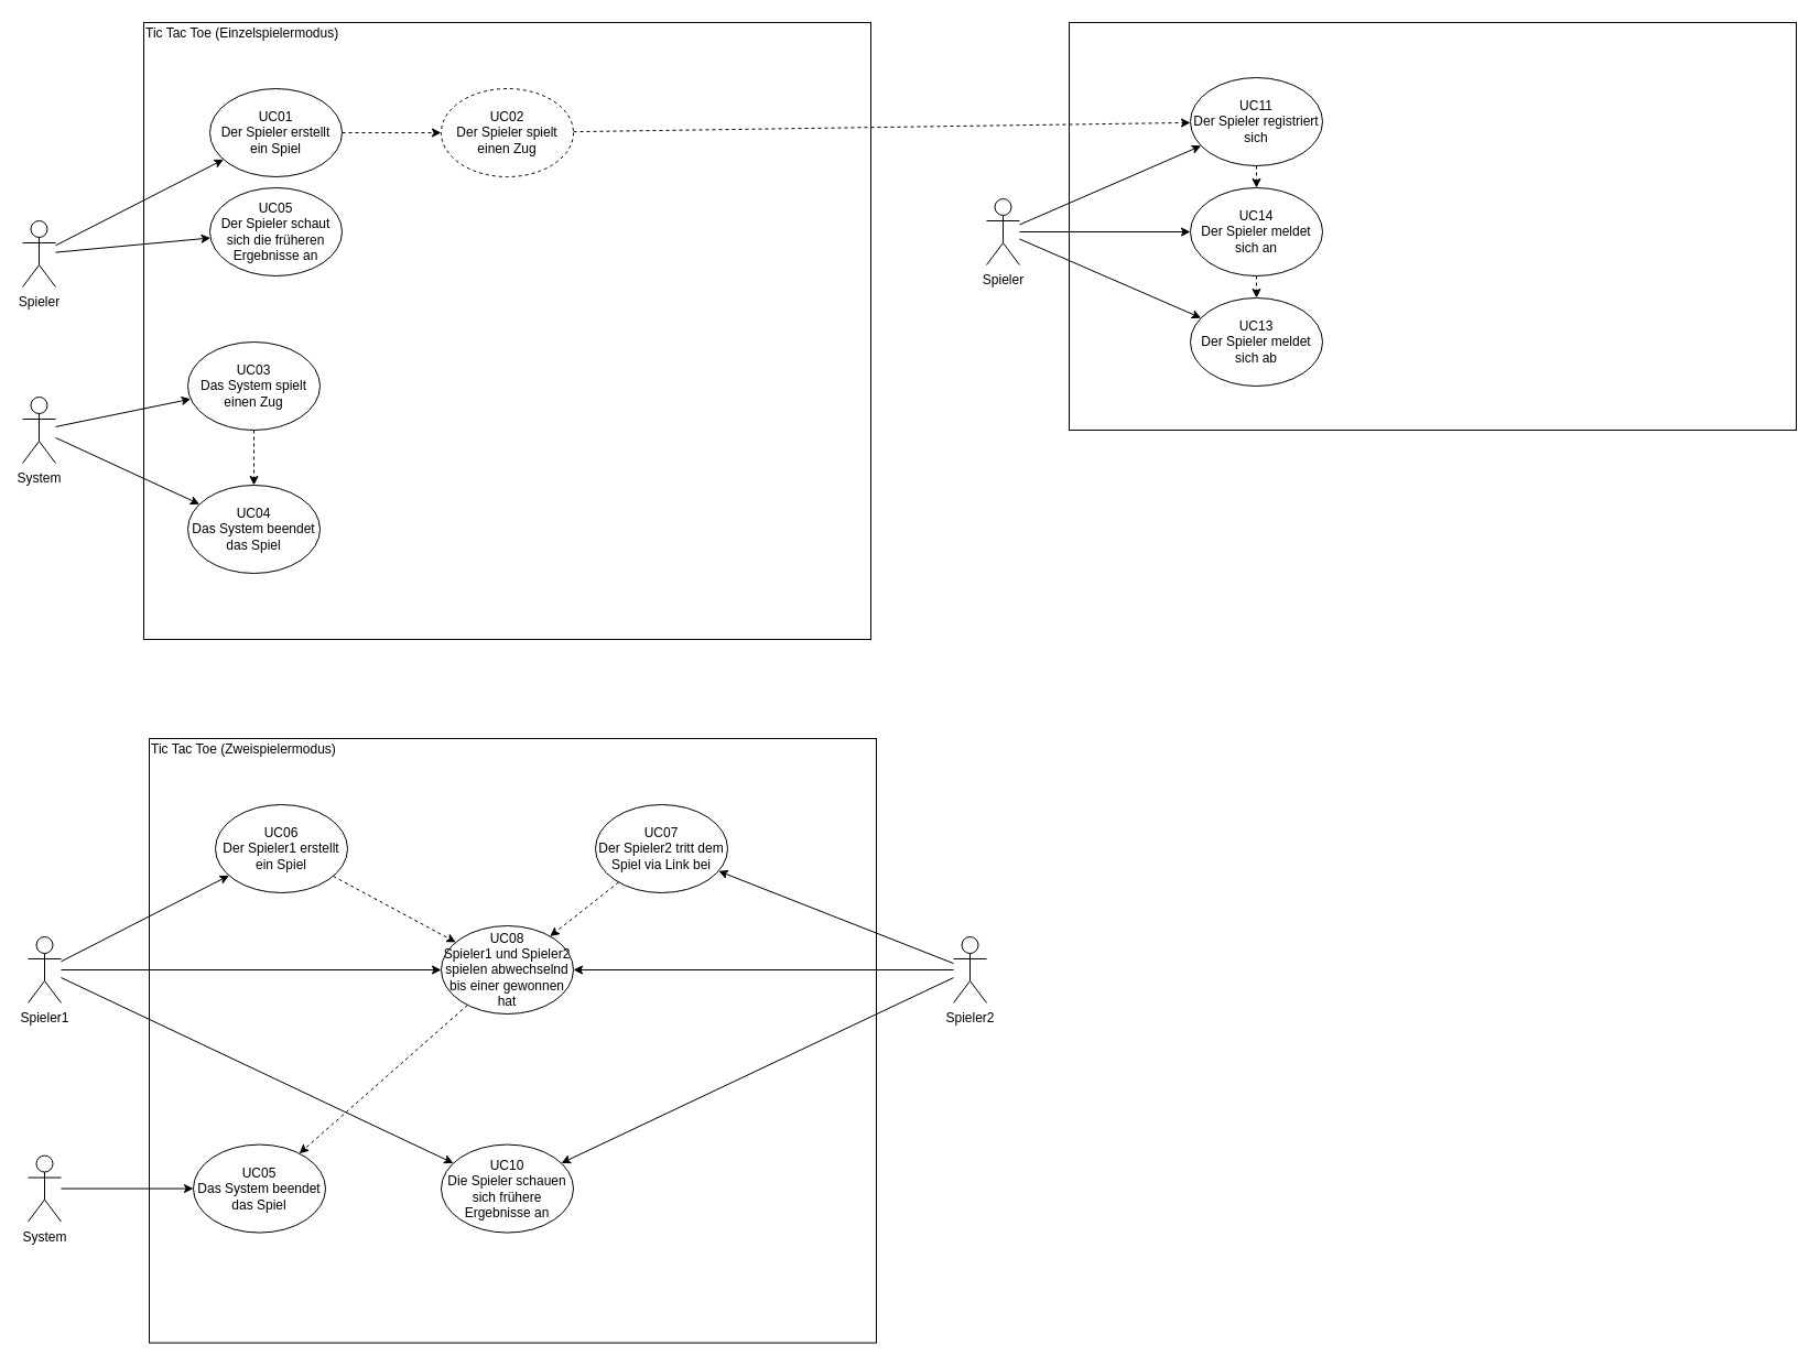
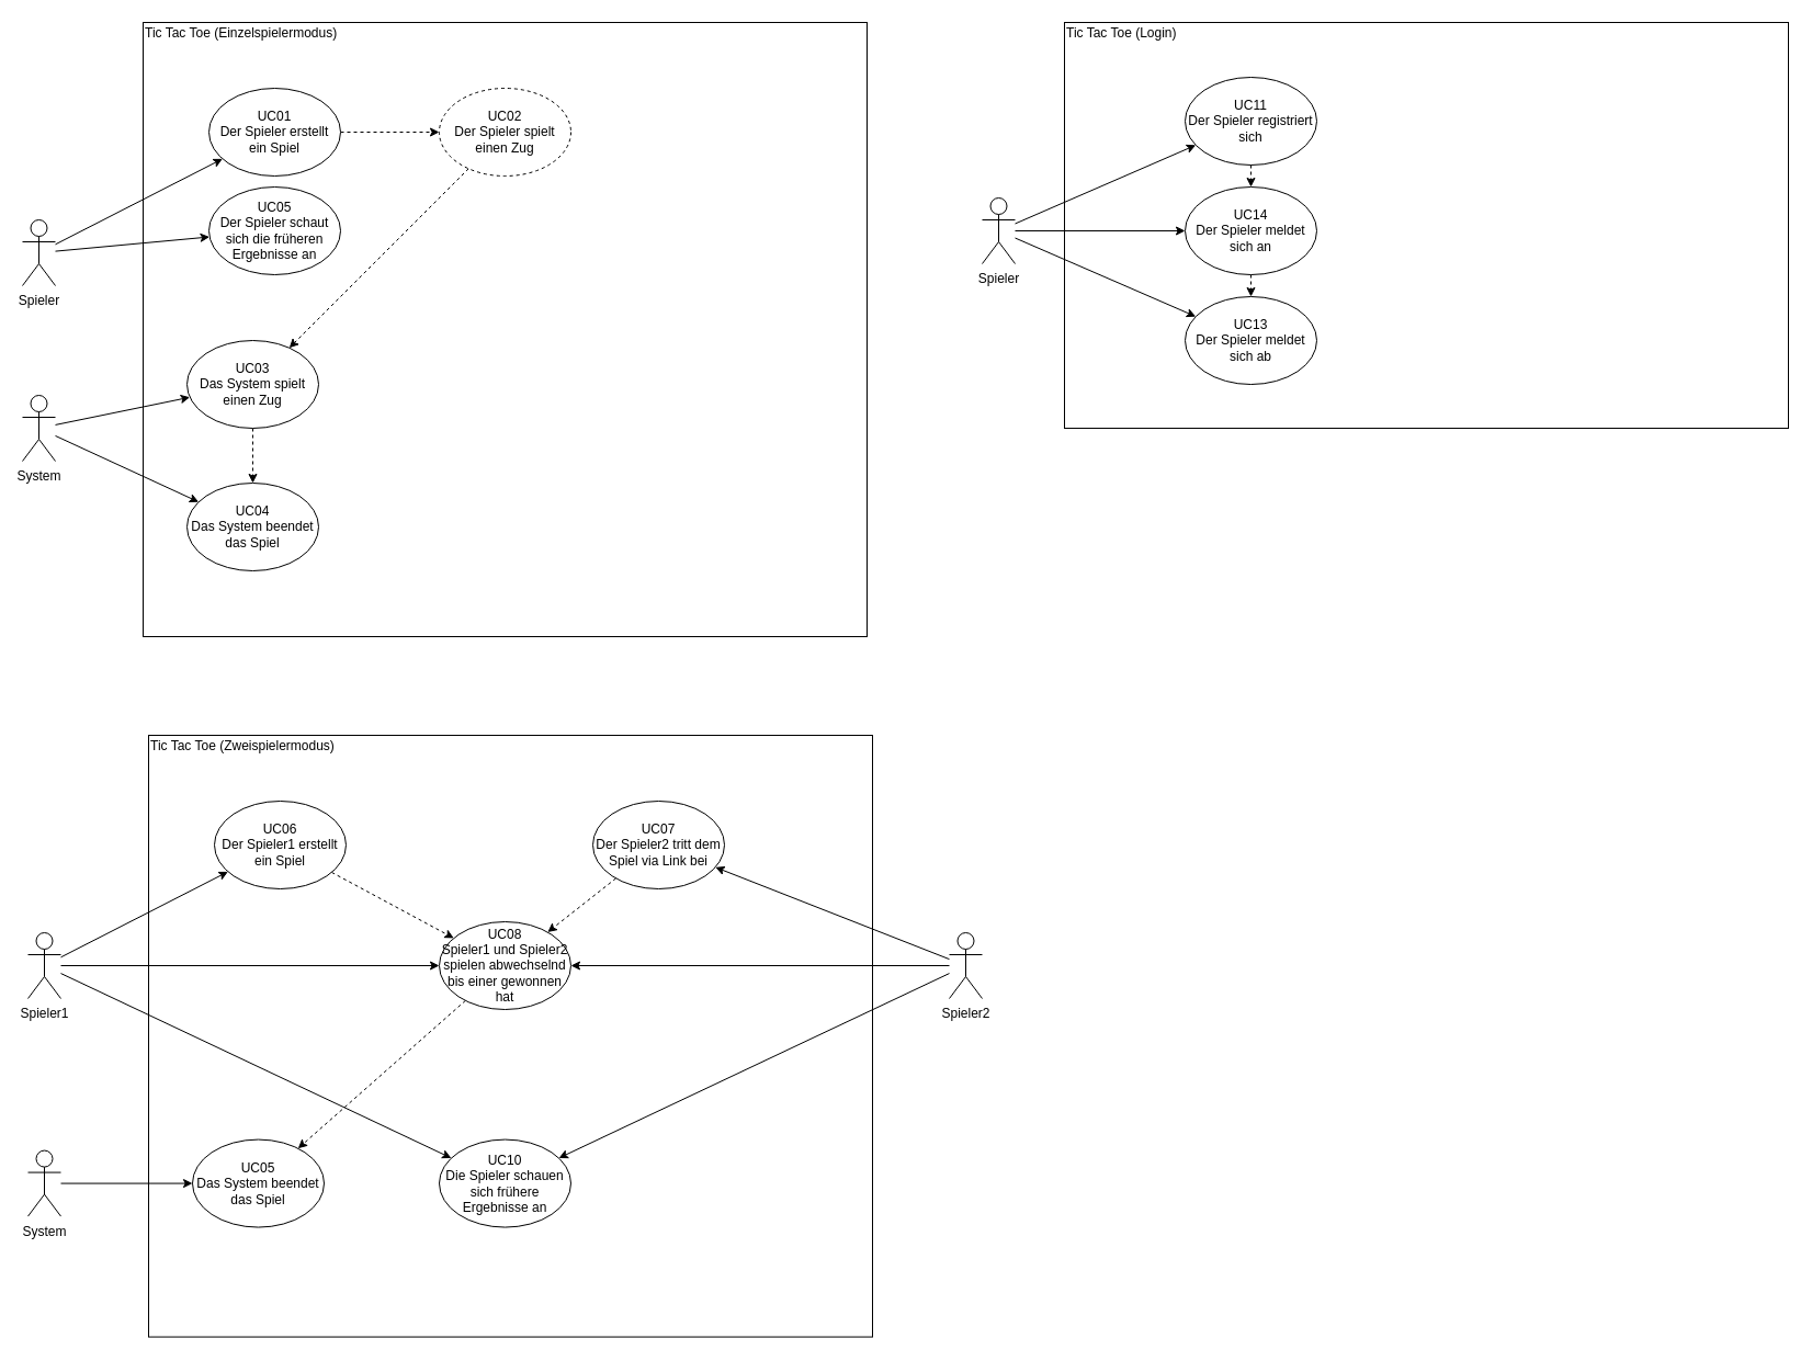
+ <mxCell id="39" value="Tic Tac Toe (Login)" style="text;html=1;strokeColor=none;fillColor=none;align=left;verticalAlign=middle;whiteSpace=wrap;rounded=0;" parent="1" vertex="1"><mxGeometry x="970" y="20" width="190" height="20" as="geometry" /></mxCell>
- <mxCell id="9" style="edgeStyle=none;rounded=0;orthogonalLoop=1;jettySize=auto;html=1;dashed=1;" parent="1" source="10" target="36" edge="1"><mxGeometry relative="1" as="geometry" /></mxCell>
+ <mxCell id="9" style="edgeStyle=none;rounded=0;orthogonalLoop=1;jettySize=auto;html=1;dashed=1;" parent="1" source="10" target="16" edge="1"><mxGeometry relative="1" as="geometry" /></mxCell>
